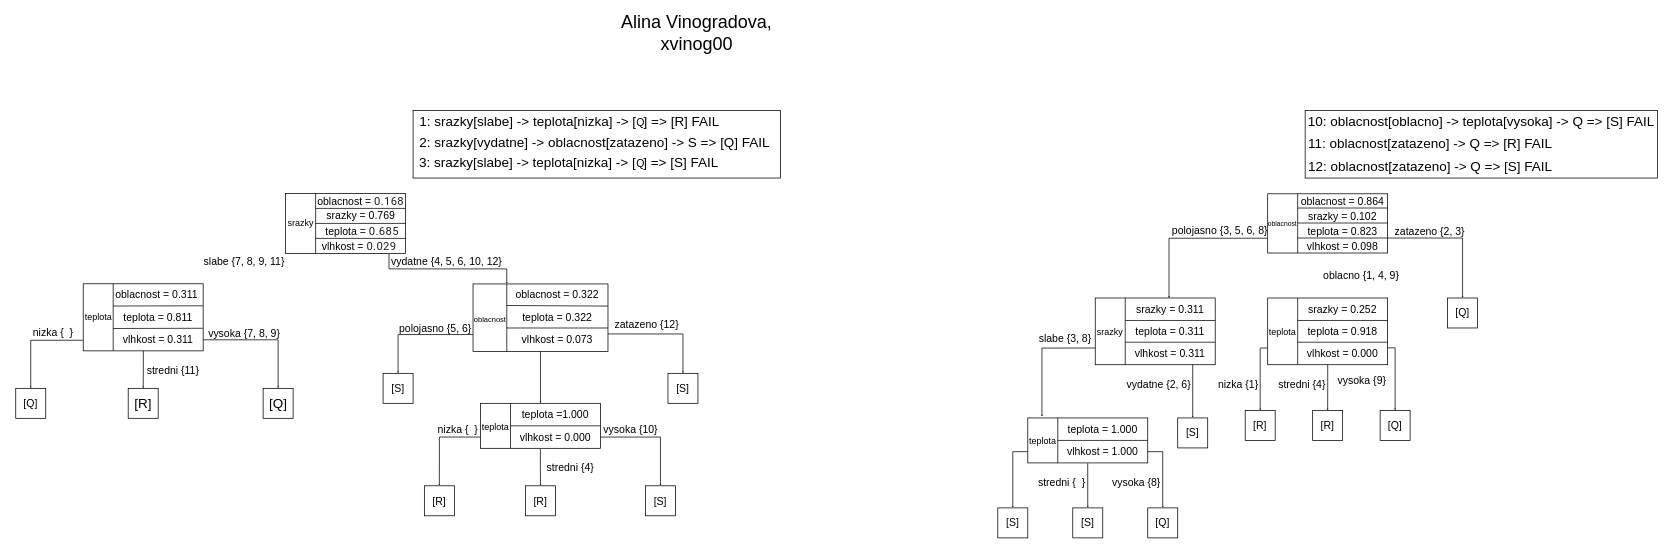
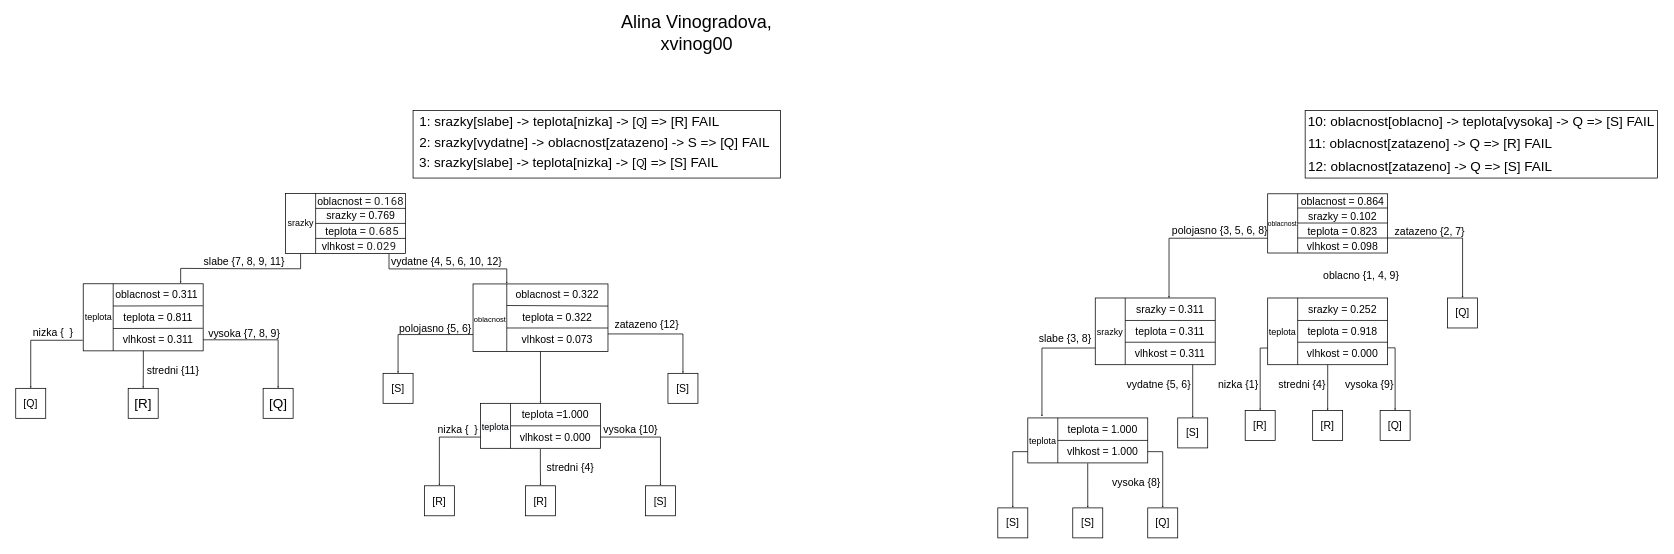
- <mxCell id="119" value="&lt;font style=&quot;font-size: 14px&quot;&gt;zatazeno {2, 3}&lt;/font&gt;" style="text;html=1;strokeColor=none;fillColor=none;align=center;verticalAlign=middle;whiteSpace=wrap;rounded=0;fontSize=12;fontColor=#000000;" parent="78" vertex="1"><mxGeometry x="563" y="36" width="107" height="30" as="geometry" /></mxCell>
+ <mxCell id="119" value="&lt;font style=&quot;font-size: 14px&quot;&gt;zatazeno {2, 7}&lt;/font&gt;" style="text;html=1;strokeColor=none;fillColor=none;align=center;verticalAlign=middle;whiteSpace=wrap;rounded=0;fontSize=12;fontColor=#000000;" parent="78" vertex="1"><mxGeometry x="563" y="36" width="107" height="30" as="geometry" /></mxCell>
+ <mxCell id="12" style="edgeStyle=orthogonalEdgeStyle;rounded=0;orthogonalLoop=1;jettySize=auto;html=1;exitX=0;exitY=1;exitDx=0;exitDy=0;entryX=0.75;entryY=0;entryDx=0;entryDy=0;fontSize=14;fontColor=#000000;startSize=6;endSize=0;" parent="1" source="39" target="45" edge="1"><mxGeometry relative="1" as="geometry" /></mxCell>
- <mxCell id="151" value="vysoka {9}" style="text;html=1;strokeColor=none;fillColor=none;align=center;verticalAlign=middle;whiteSpace=wrap;rounded=0;fontSize=14;fontColor=#000000;" parent="78" vertex="1"><mxGeometry x="491" y="235.26" width="70" height="30" as="geometry" /></mxCell>
+ <mxCell id="151" value="vysoka {9}" style="text;html=1;strokeColor=none;fillColor=none;align=center;verticalAlign=middle;whiteSpace=wrap;rounded=0;fontSize=14;fontColor=#000000;" parent="78" vertex="1"><mxGeometry x="501" y="240.26" width="70" height="30" as="geometry" /></mxCell>
- <mxCell id="123" value="vydatne {2, 6}" style="text;html=1;strokeColor=none;fillColor=none;align=center;verticalAlign=middle;whiteSpace=wrap;rounded=0;fontSize=14;fontColor=#000000;" parent="78" vertex="1"><mxGeometry x="210" y="240.26" width="90" height="30" as="geometry" /></mxCell>
+ <mxCell id="123" value="vydatne {5, 6}" style="text;html=1;strokeColor=none;fillColor=none;align=center;verticalAlign=middle;whiteSpace=wrap;rounded=0;fontSize=14;fontColor=#000000;" parent="78" vertex="1"><mxGeometry x="210" y="240.26" width="90" height="30" as="geometry" /></mxCell>
- <mxCell id="133" value="stredni {&amp;nbsp; }" style="text;html=1;strokeColor=none;fillColor=none;align=center;verticalAlign=middle;whiteSpace=wrap;rounded=0;fontSize=14;fontColor=#000000;" parent="78" vertex="1"><mxGeometry x="88" y="371" width="75" height="30" as="geometry" /></mxCell>
